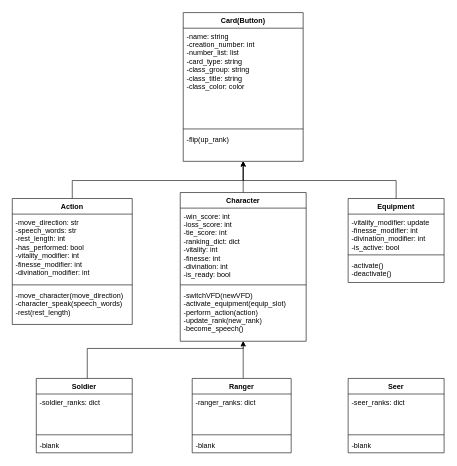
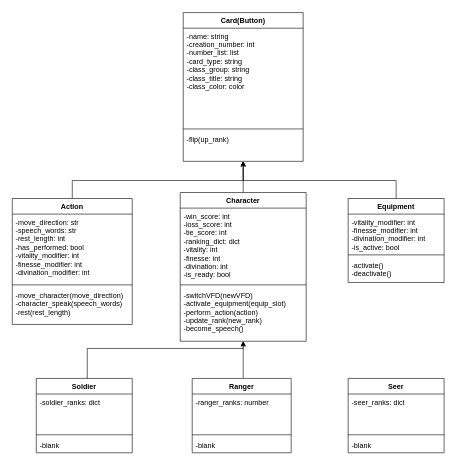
- <mxCell id="18" value="-vitality_modifier: update&#10;-finesse_modifier: int&#10;-divination_modifier: int&#10;-is_active: bool" style="text;strokeColor=none;fillColor=none;align=left;verticalAlign=top;spacingLeft=4;spacingRight=4;overflow=hidden;rotatable=0;points=[[0,0.5],[1,0.5]];portConstraint=eastwest;" parent="17" vertex="1"><mxGeometry y="26" width="160" height="64" as="geometry" /></mxCell>
+ <mxCell id="18" value="-vitality_modifier: int&#10;-finesse_modifier: int&#10;-divination_modifier: int&#10;-is_active: bool" style="text;strokeColor=none;fillColor=none;align=left;verticalAlign=top;spacingLeft=4;spacingRight=4;overflow=hidden;rotatable=0;points=[[0,0.5],[1,0.5]];portConstraint=eastwest;" parent="17" vertex="1"><mxGeometry y="26" width="160" height="64" as="geometry" /></mxCell>
- <mxCell id="23" value="-ranger_ranks: dict" style="text;strokeColor=none;fillColor=none;align=left;verticalAlign=top;spacingLeft=4;spacingRight=4;overflow=hidden;rotatable=0;points=[[0,0.5],[1,0.5]];portConstraint=eastwest;" parent="22" vertex="1"><mxGeometry y="26" width="165" height="64" as="geometry" /></mxCell>
+ <mxCell id="23" value="-ranger_ranks: number" style="text;strokeColor=none;fillColor=none;align=left;verticalAlign=top;spacingLeft=4;spacingRight=4;overflow=hidden;rotatable=0;points=[[0,0.5],[1,0.5]];portConstraint=eastwest;" parent="22" vertex="1"><mxGeometry y="26" width="165" height="64" as="geometry" /></mxCell>
